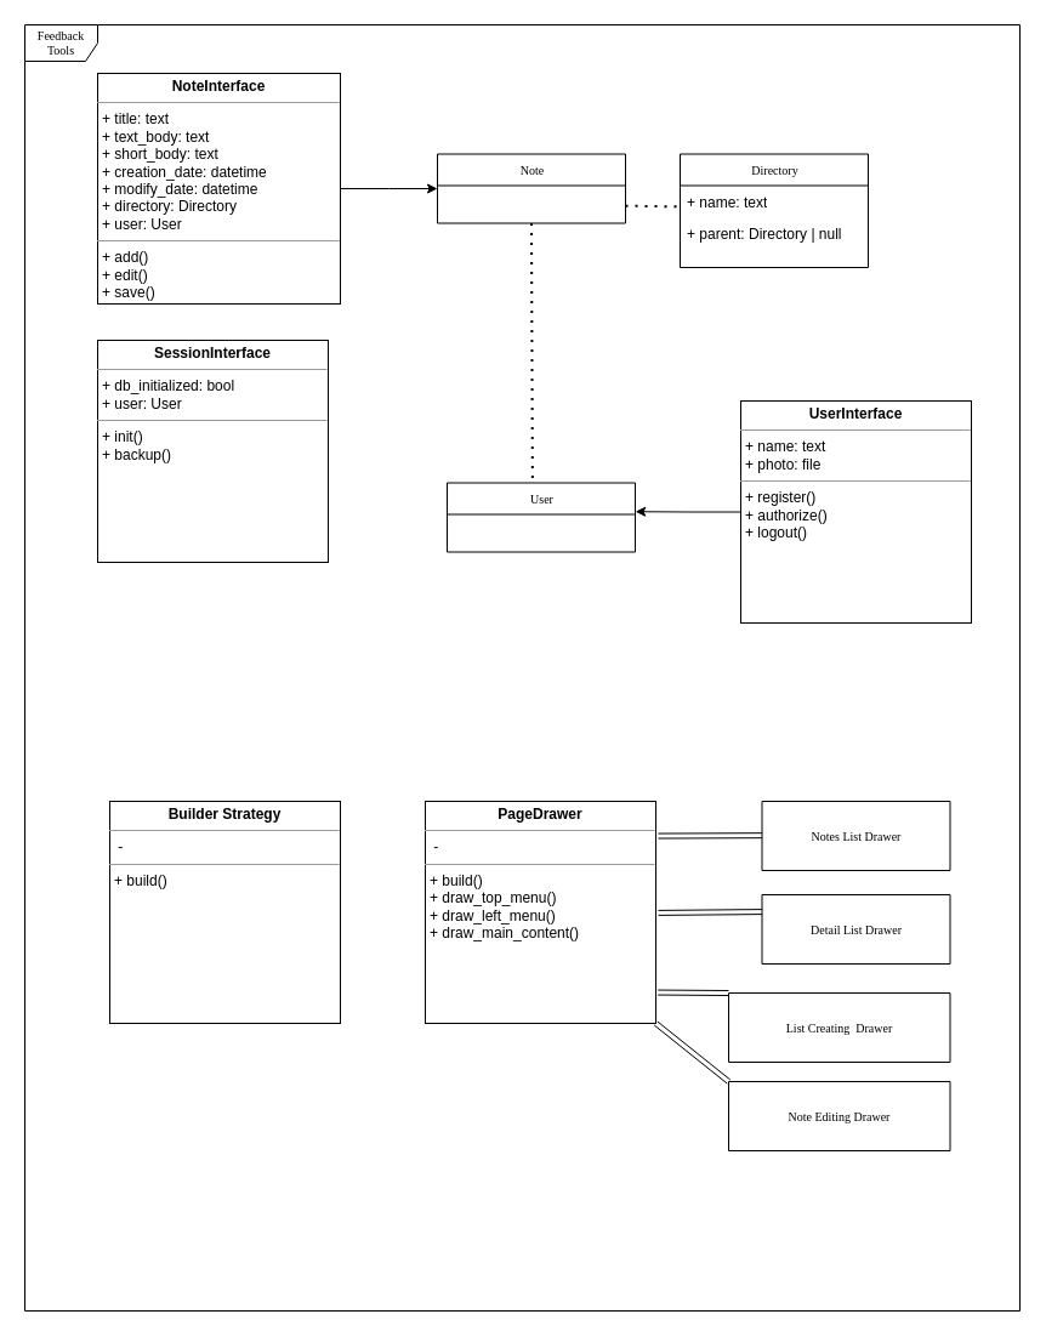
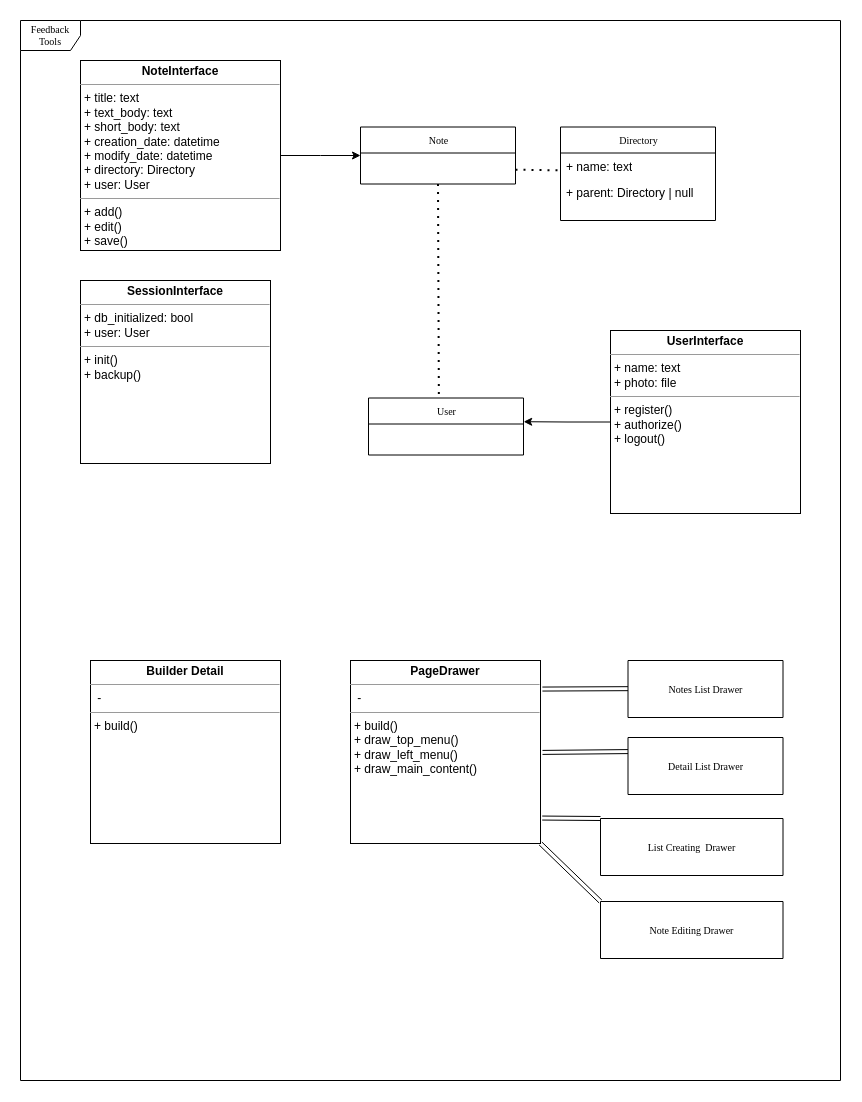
- <mxCell id="15" value="&lt;p style=&quot;margin:0px;margin-top:4px;text-align:center;&quot;&gt;&lt;b&gt;Builder Strategy&lt;/b&gt;&lt;br&gt;&lt;/p&gt;&lt;hr size=&quot;1&quot;&gt;&lt;p style=&quot;margin:0px;margin-left:4px;&quot;&gt;&amp;nbsp;-&lt;br&gt;&lt;/p&gt;&lt;hr size=&quot;1&quot;&gt;&lt;p style=&quot;margin:0px;margin-left:4px;&quot;&gt;+ build()&lt;br&gt;&lt;/p&gt;" style="verticalAlign=top;align=left;overflow=fill;fontSize=12;fontFamily=Helvetica;html=1;rounded=0;shadow=0;comic=0;labelBackgroundColor=none;strokeWidth=1" vertex="1" parent="1"><mxGeometry x="90" y="660" width="190" height="183" as="geometry" /></mxCell>
+ <mxCell id="15" value="&lt;p style=&quot;margin:0px;margin-top:4px;text-align:center;&quot;&gt;&lt;b&gt;Builder Detail&lt;/b&gt;&lt;br&gt;&lt;/p&gt;&lt;hr size=&quot;1&quot;&gt;&lt;p style=&quot;margin:0px;margin-left:4px;&quot;&gt;&amp;nbsp;-&lt;br&gt;&lt;/p&gt;&lt;hr size=&quot;1&quot;&gt;&lt;p style=&quot;margin:0px;margin-left:4px;&quot;&gt;+ build()&lt;br&gt;&lt;/p&gt;" style="verticalAlign=top;align=left;overflow=fill;fontSize=12;fontFamily=Helvetica;html=1;rounded=0;shadow=0;comic=0;labelBackgroundColor=none;strokeWidth=1" vertex="1" parent="1"><mxGeometry x="90" y="660" width="190" height="183" as="geometry" /></mxCell>
- <mxCell id="20" value="Note Editing Drawer" style="swimlane;html=1;fontStyle=0;childLayout=stackLayout;horizontal=1;startSize=57;fillColor=none;horizontalStack=0;resizeParent=1;resizeLast=0;collapsible=1;marginBottom=0;swimlaneFillColor=#ffffff;rounded=0;shadow=0;comic=0;labelBackgroundColor=none;strokeWidth=1;fontFamily=Verdana;fontSize=10;align=center;" vertex="1" parent="1"><mxGeometry x="600" y="891" width="182.5" height="57" as="geometry"><mxRectangle x="335" y="77" width="70" height="30" as="alternateBounds" /></mxGeometry></mxCell>
+ <mxCell id="20" value="Note Editing Drawer" style="swimlane;html=1;fontStyle=0;childLayout=stackLayout;horizontal=1;startSize=57;fillColor=none;horizontalStack=0;resizeParent=1;resizeLast=0;collapsible=1;marginBottom=0;swimlaneFillColor=#ffffff;rounded=0;shadow=0;comic=0;labelBackgroundColor=none;strokeWidth=1;fontFamily=Verdana;fontSize=10;align=center;" vertex="1" parent="1"><mxGeometry x="600" y="901" width="182.5" height="57" as="geometry"><mxRectangle x="335" y="77" width="70" height="30" as="alternateBounds" /></mxGeometry></mxCell>
